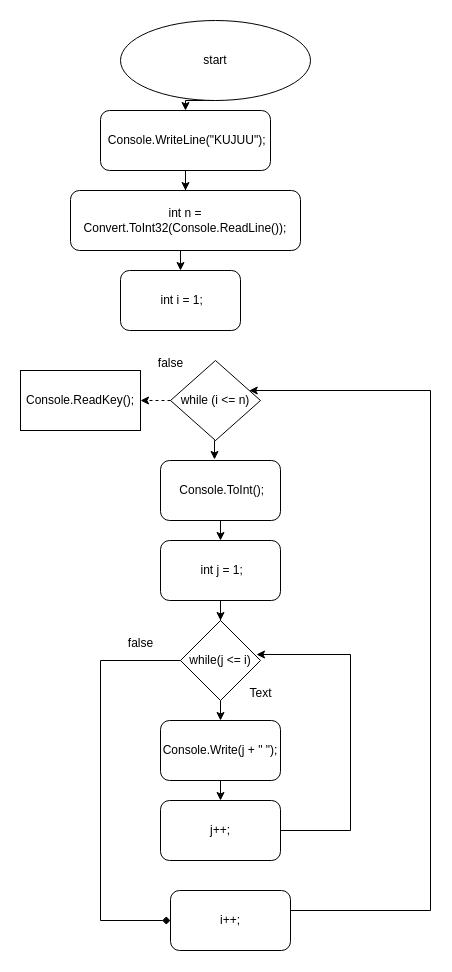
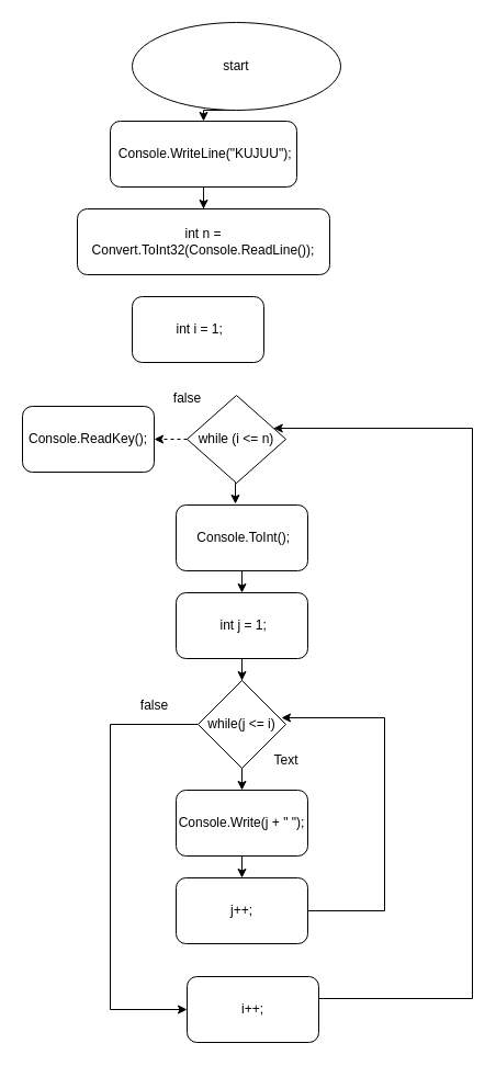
- <mxCell id="5" style="edgeStyle=orthogonalEdgeStyle;rounded=0;orthogonalLoop=1;jettySize=auto;html=1;exitX=0.5;exitY=1;exitDx=0;exitDy=0;entryX=0.5;entryY=0;entryDx=0;entryDy=0;" edge="1" parent="1" source="6" target="4"><mxGeometry relative="1" as="geometry" /></mxCell>
- <mxCell id="23" value="Console.ReadKey();" style="whiteSpace=wrap;html=1;rounded=0;" vertex="1" parent="1"><mxGeometry x="20" y="370" width="120" height="60" as="geometry" /></mxCell>
+ <mxCell id="23" value="Console.ReadKey();" style="rounded=1;whiteSpace=wrap;html=1;" vertex="1" parent="1"><mxGeometry x="20" y="370" width="120" height="60" as="geometry" /></mxCell>
- <mxCell id="17" style="edgeStyle=orthogonalEdgeStyle;rounded=0;orthogonalLoop=1;jettySize=auto;html=1;exitX=0;exitY=0.5;exitDx=0;exitDy=0;entryX=0;entryY=0.5;entryDx=0;entryDy=0;endArrow=diamond;" edge="1" parent="1" source="19" target="22"><mxGeometry relative="1" as="geometry"><Array as="points"><mxPoint x="100" y="660" /><mxPoint x="100" y="920" /></Array></mxGeometry></mxCell>
+ <mxCell id="17" style="edgeStyle=orthogonalEdgeStyle;rounded=0;orthogonalLoop=1;jettySize=auto;html=1;exitX=0;exitY=0.5;exitDx=0;exitDy=0;entryX=0;entryY=0.5;entryDx=0;entryDy=0;" edge="1" parent="1" source="19" target="22"><mxGeometry relative="1" as="geometry"><Array as="points"><mxPoint x="100" y="660" /><mxPoint x="100" y="920" /></Array></mxGeometry></mxCell>
